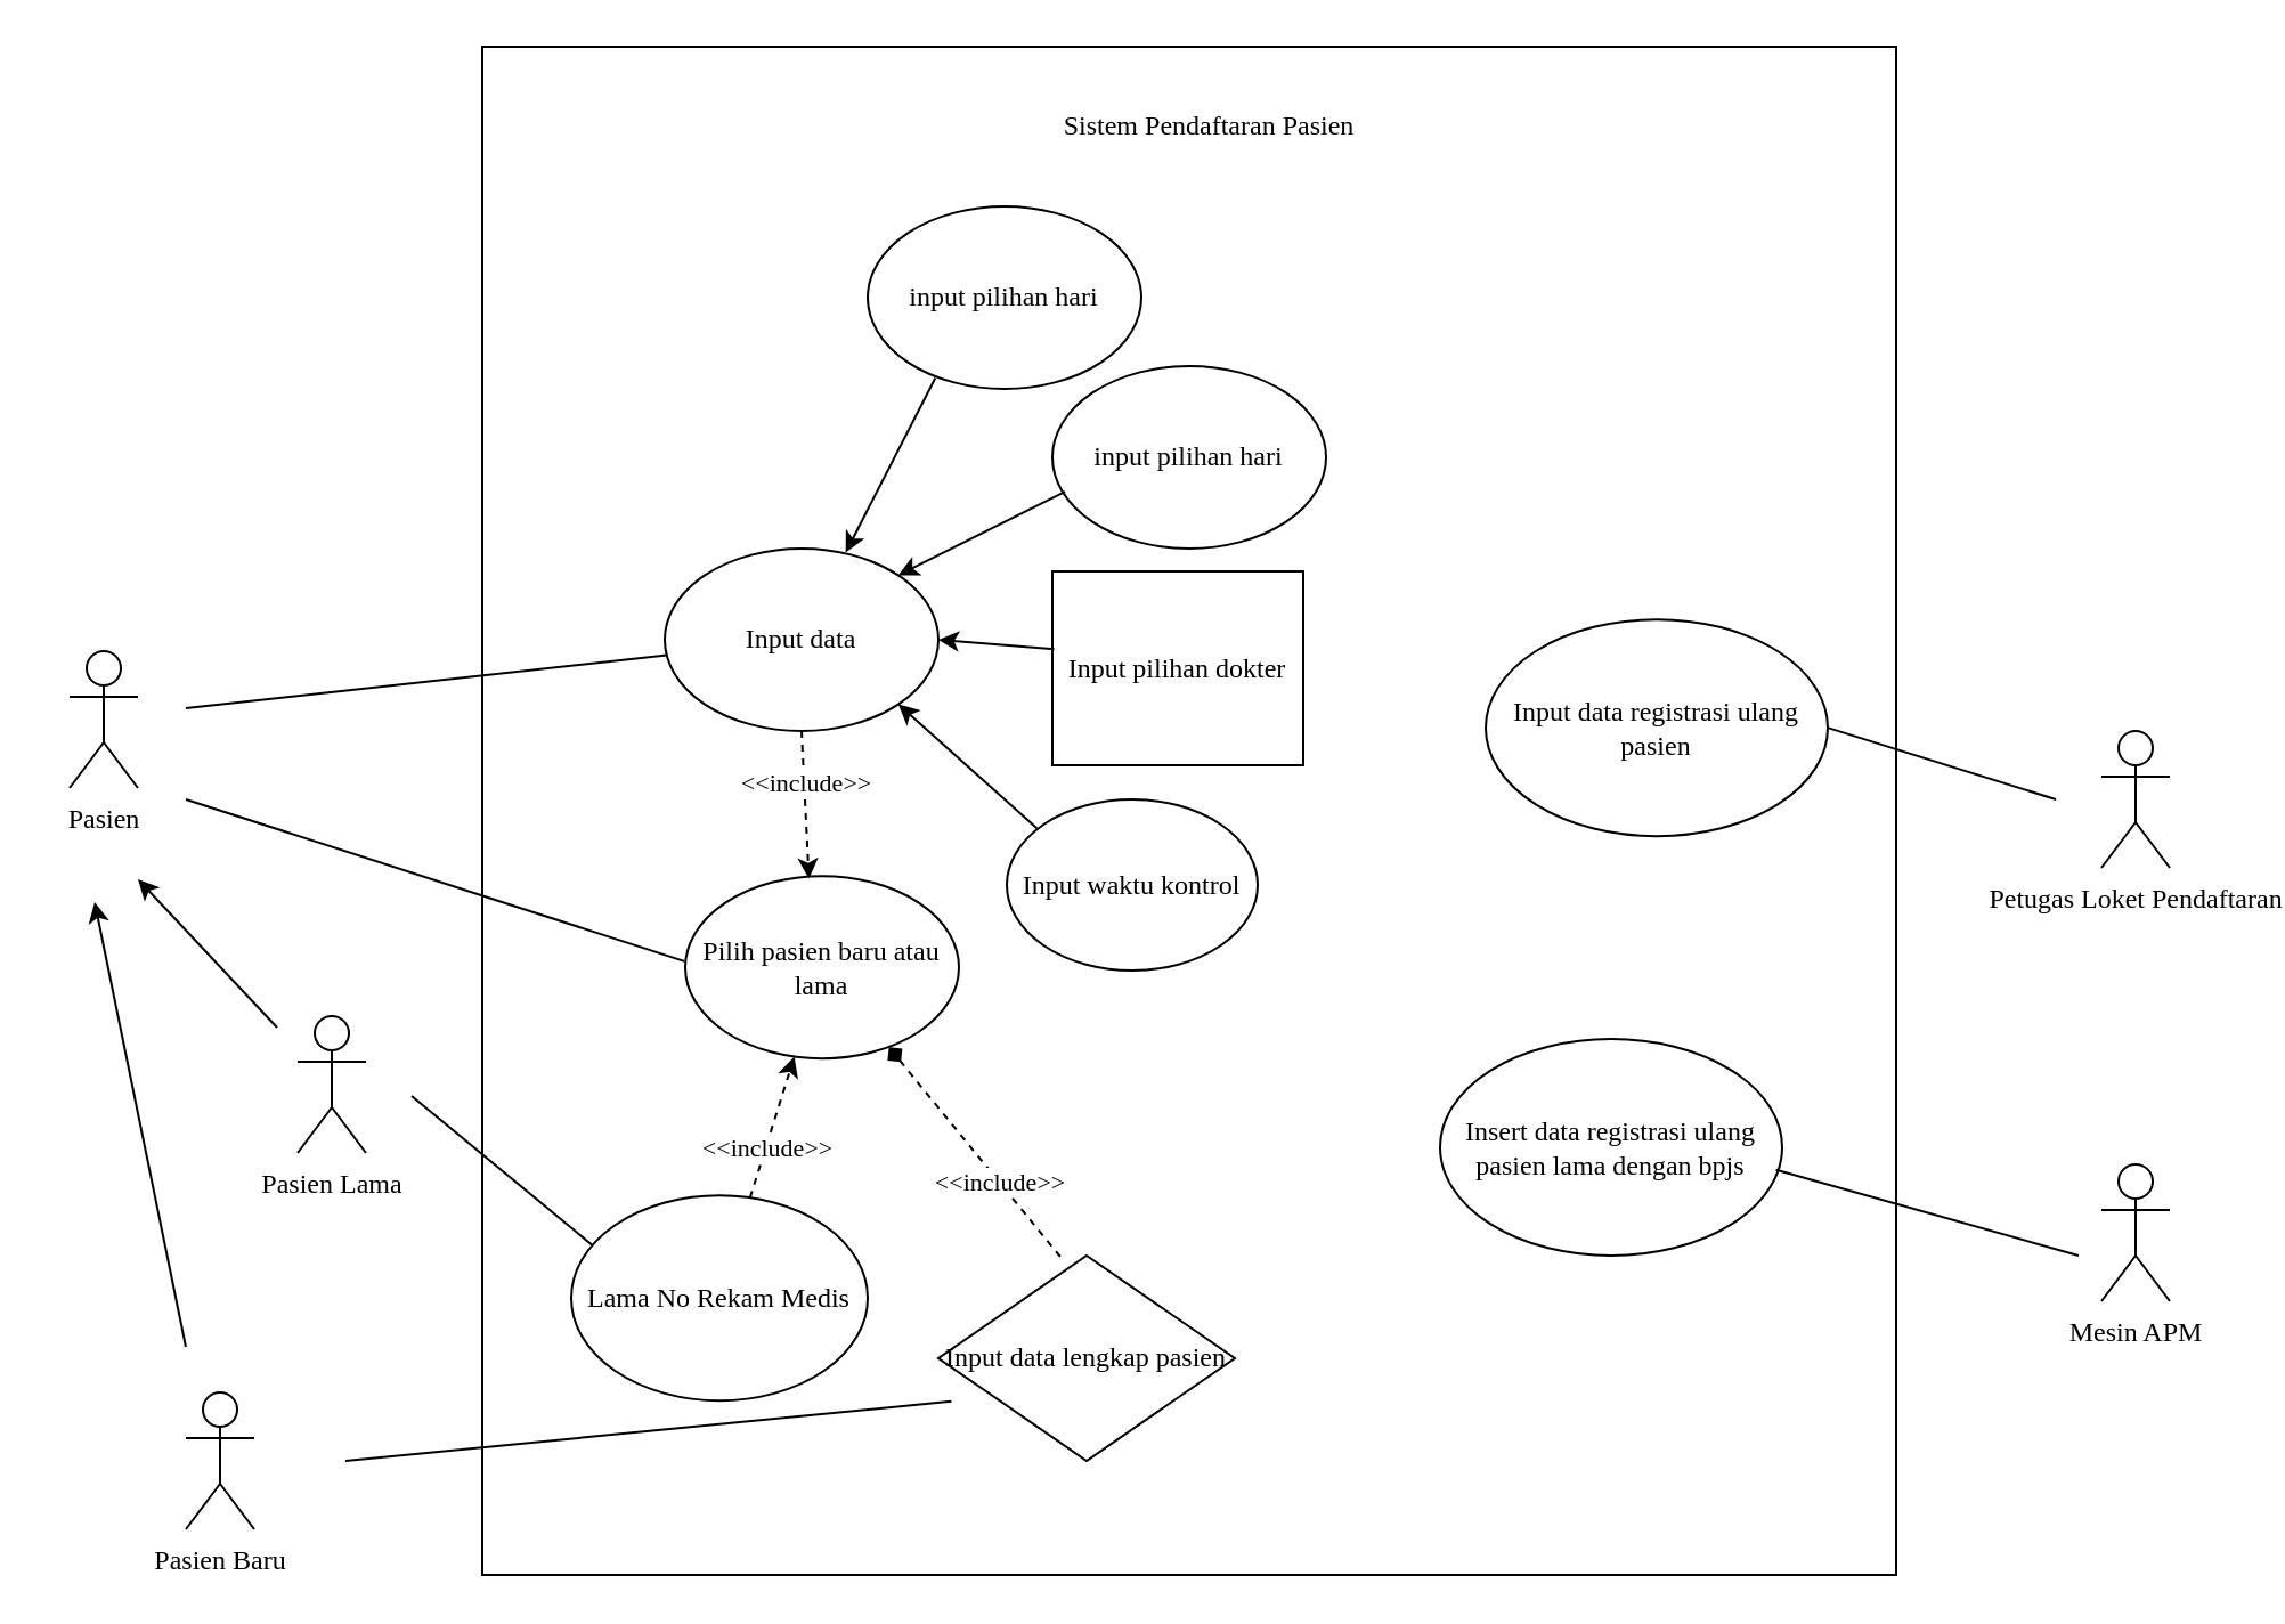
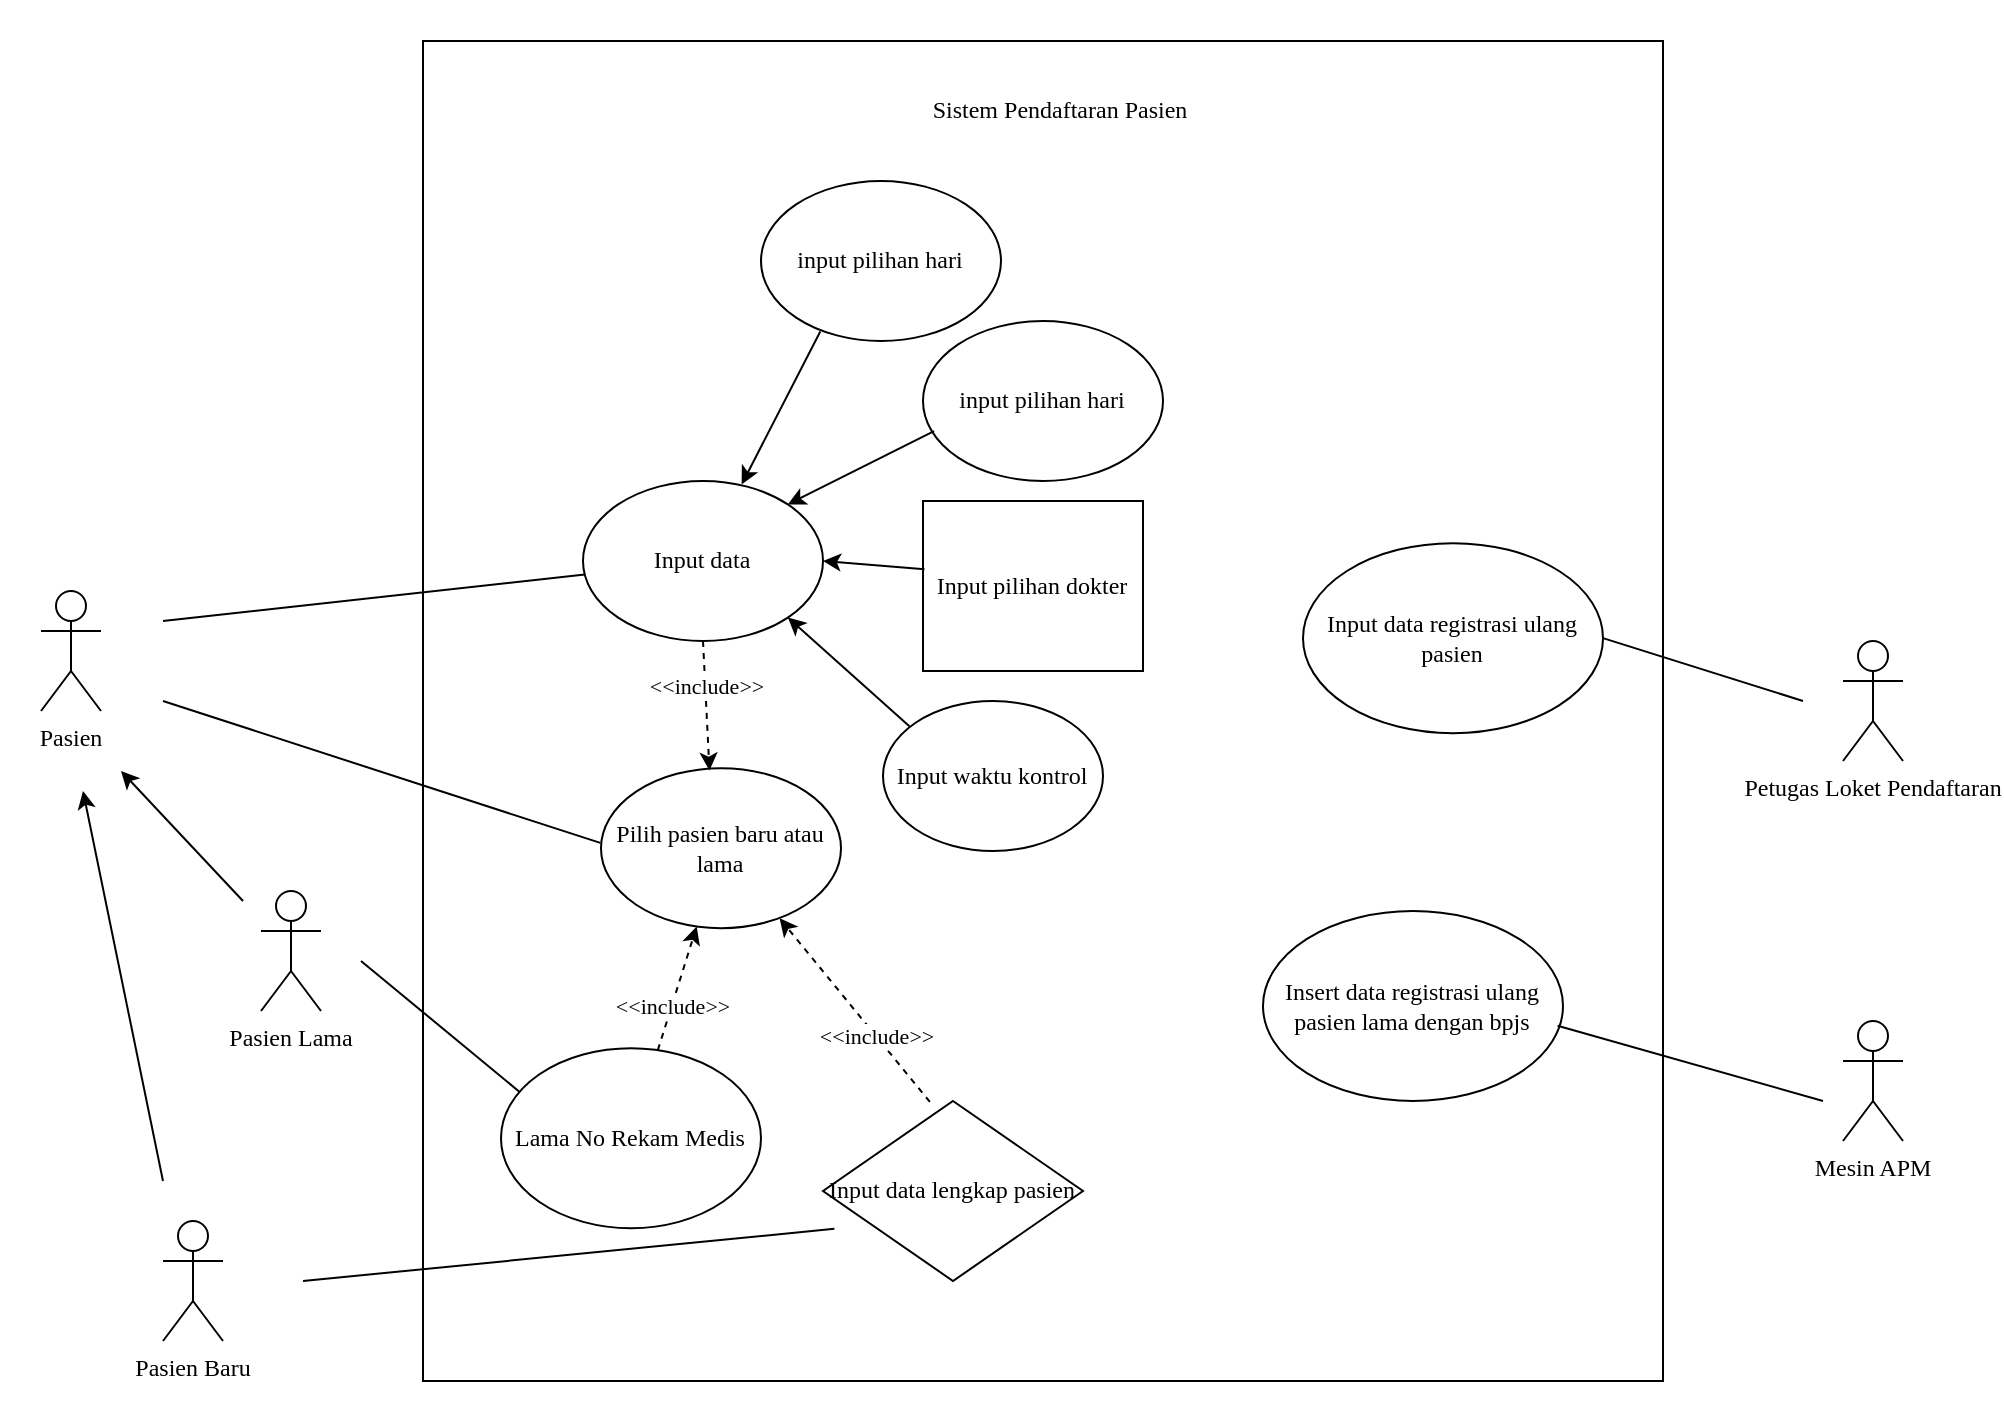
- <mxCell id="3" value="Pasien" style="shape=umlActor;verticalLabelPosition=bottom;verticalAlign=top;html=1;outlineConnect=0;fontFamily=Poppins;fontSource=https%3A%2F%2Ffonts.googleapis.com%2Fcss%3Ffamily%3DPoppins;" vertex="1" parent="1"><mxGeometry x="30" y="285" width="30" height="60" as="geometry" /></mxCell>
+ <mxCell id="3" value="Pasien" style="shape=umlActor;verticalLabelPosition=bottom;verticalAlign=top;html=1;outlineConnect=0;fontFamily=Poppins;fontSource=https%3A%2F%2Ffonts.googleapis.com%2Fcss%3Ffamily%3DPoppins;" vertex="1" parent="1"><mxGeometry x="20" y="295" width="30" height="60" as="geometry" /></mxCell>
- <mxCell id="25" style="rounded=0;orthogonalLoop=1;jettySize=auto;html=1;dashed=1;entryX=0.744;entryY=0.938;entryDx=0;entryDy=0;entryPerimeter=0;exitX=0.411;exitY=0.005;exitDx=0;exitDy=0;exitPerimeter=0;fontFamily=Poppins;fontSource=https%3A%2F%2Ffonts.googleapis.com%2Fcss%3Ffamily%3DPoppins;endArrow=diamond;" edge="1" parent="1" source="12" target="13"><mxGeometry relative="1" as="geometry"><mxPoint x="431" y="640" as="sourcePoint" /><mxPoint x="460" y="665.58" as="targetPoint" /></mxGeometry></mxCell>
+ <mxCell id="25" style="rounded=0;orthogonalLoop=1;jettySize=auto;html=1;dashed=1;entryX=0.744;entryY=0.938;entryDx=0;entryDy=0;entryPerimeter=0;exitX=0.411;exitY=0.005;exitDx=0;exitDy=0;exitPerimeter=0;fontFamily=Poppins;fontSource=https%3A%2F%2Ffonts.googleapis.com%2Fcss%3Ffamily%3DPoppins;" edge="1" parent="1" source="12" target="13"><mxGeometry relative="1" as="geometry"><mxPoint x="431" y="640" as="sourcePoint" /><mxPoint x="460" y="665.58" as="targetPoint" /></mxGeometry></mxCell>
